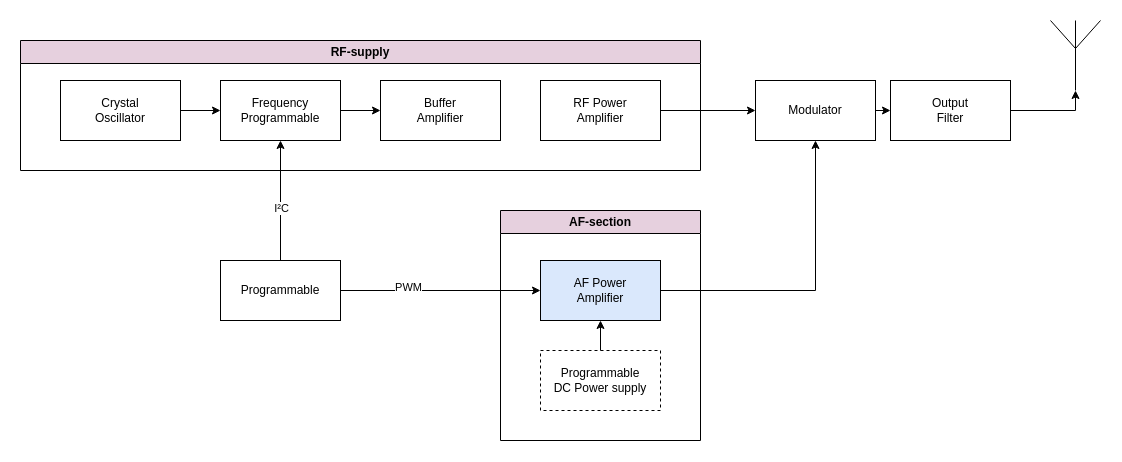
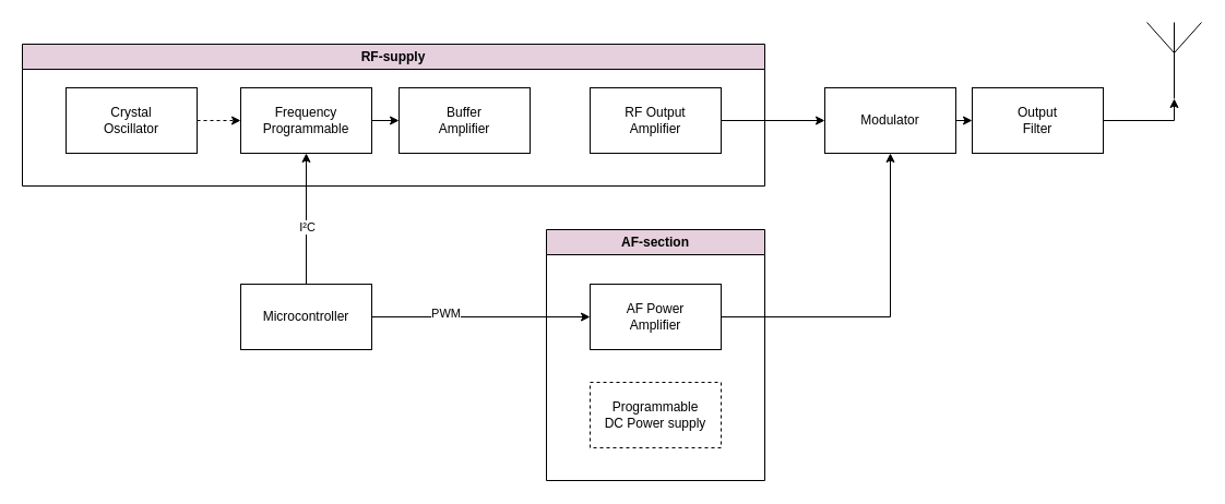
- <mxCell id="6" style="edgeStyle=orthogonalEdgeStyle;rounded=0;orthogonalLoop=1;jettySize=auto;html=1;exitX=1;exitY=0.5;exitDx=0;exitDy=0;entryX=0;entryY=0.5;entryDx=0;entryDy=0;" edge="1" parent="5" source="7" target="11"><mxGeometry relative="1" as="geometry" /></mxCell>
+ <mxCell id="6" style="edgeStyle=orthogonalEdgeStyle;rounded=0;orthogonalLoop=1;jettySize=auto;html=1;exitX=1;exitY=0.5;exitDx=0;exitDy=0;entryX=0;entryY=0.5;entryDx=0;entryDy=0;dashed=1;" edge="1" parent="5" source="7" target="11"><mxGeometry relative="1" as="geometry" /></mxCell>
- <mxCell id="8" value="&lt;div&gt;Buffer&lt;/div&gt;&lt;div&gt;Amplifier&lt;br&gt;&lt;/div&gt;" style="rounded=0;whiteSpace=wrap;html=1;" vertex="1" parent="5"><mxGeometry x="360" y="40" width="120" height="60" as="geometry" /></mxCell>
+ <mxCell id="8" value="&lt;div&gt;Buffer&lt;/div&gt;&lt;div&gt;Amplifier&lt;br&gt;&lt;/div&gt;" style="rounded=0;whiteSpace=wrap;html=1;" vertex="1" parent="5"><mxGeometry x="345" y="40" width="120" height="60" as="geometry" /></mxCell>
- <mxCell id="9" value="&lt;div&gt;RF Power&lt;/div&gt;&lt;div&gt;Amplifier&lt;br&gt;&lt;/div&gt;" style="rounded=0;whiteSpace=wrap;html=1;" vertex="1" parent="5"><mxGeometry x="520" y="40" width="120" height="60" as="geometry" /></mxCell>
+ <mxCell id="9" value="&lt;div&gt;RF Output&lt;/div&gt;&lt;div&gt;Amplifier&lt;br&gt;&lt;/div&gt;" style="rounded=0;whiteSpace=wrap;html=1;" vertex="1" parent="5"><mxGeometry x="520" y="40" width="120" height="60" as="geometry" /></mxCell>
- <mxCell id="24" value="Programmable" style="rounded=0;whiteSpace=wrap;html=1;" vertex="1" parent="1"><mxGeometry x="220" y="260" width="120" height="60" as="geometry" /></mxCell>
+ <mxCell id="24" value="Microcontroller" style="rounded=0;whiteSpace=wrap;html=1;" vertex="1" parent="1"><mxGeometry x="220" y="260" width="120" height="60" as="geometry" /></mxCell>
- <mxCell id="14" value="&lt;div&gt;AF Power&lt;/div&gt;&lt;div&gt;Amplifier&lt;br&gt;&lt;/div&gt;" style="rounded=0;whiteSpace=wrap;html=1;fillColor=#dae8fc;" vertex="1" parent="12"><mxGeometry x="40" y="50" width="120" height="60" as="geometry" /></mxCell>
+ <mxCell id="14" value="&lt;div&gt;AF Power&lt;/div&gt;&lt;div&gt;Amplifier&lt;br&gt;&lt;/div&gt;" style="rounded=0;whiteSpace=wrap;html=1;" vertex="1" parent="12"><mxGeometry x="40" y="50" width="120" height="60" as="geometry" /></mxCell>
- <mxCell id="15" style="edgeStyle=orthogonalEdgeStyle;rounded=0;orthogonalLoop=1;jettySize=auto;html=1;exitX=0.5;exitY=0;exitDx=0;exitDy=0;entryX=0.5;entryY=1;entryDx=0;entryDy=0;" edge="1" parent="12" source="13" target="14"><mxGeometry relative="1" as="geometry" /></mxCell>
